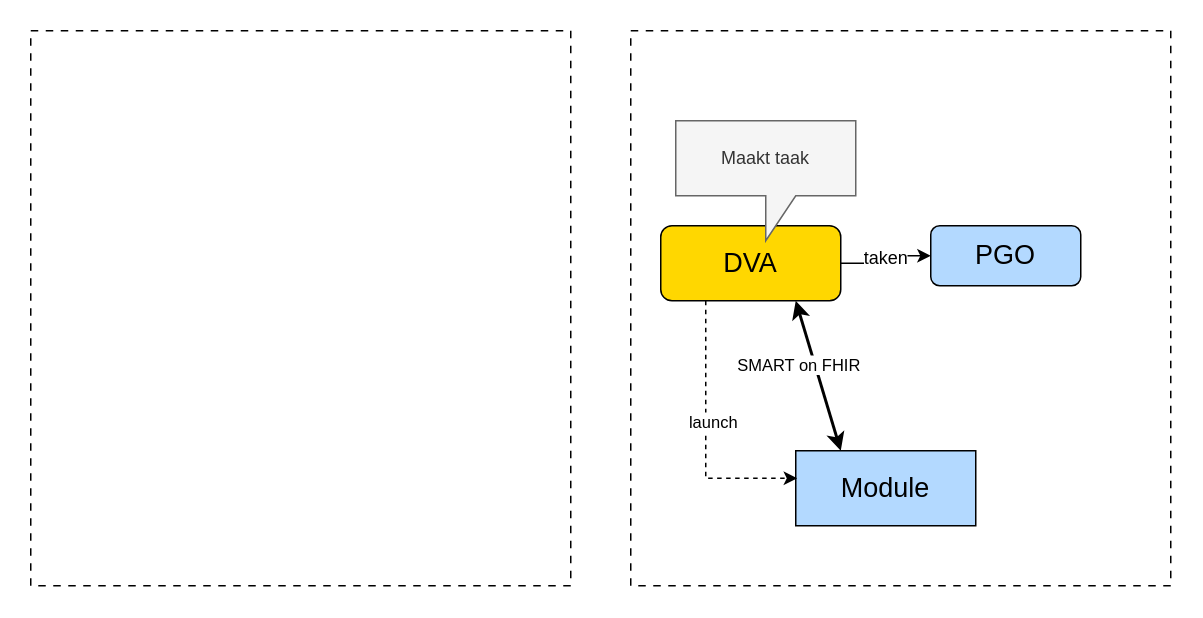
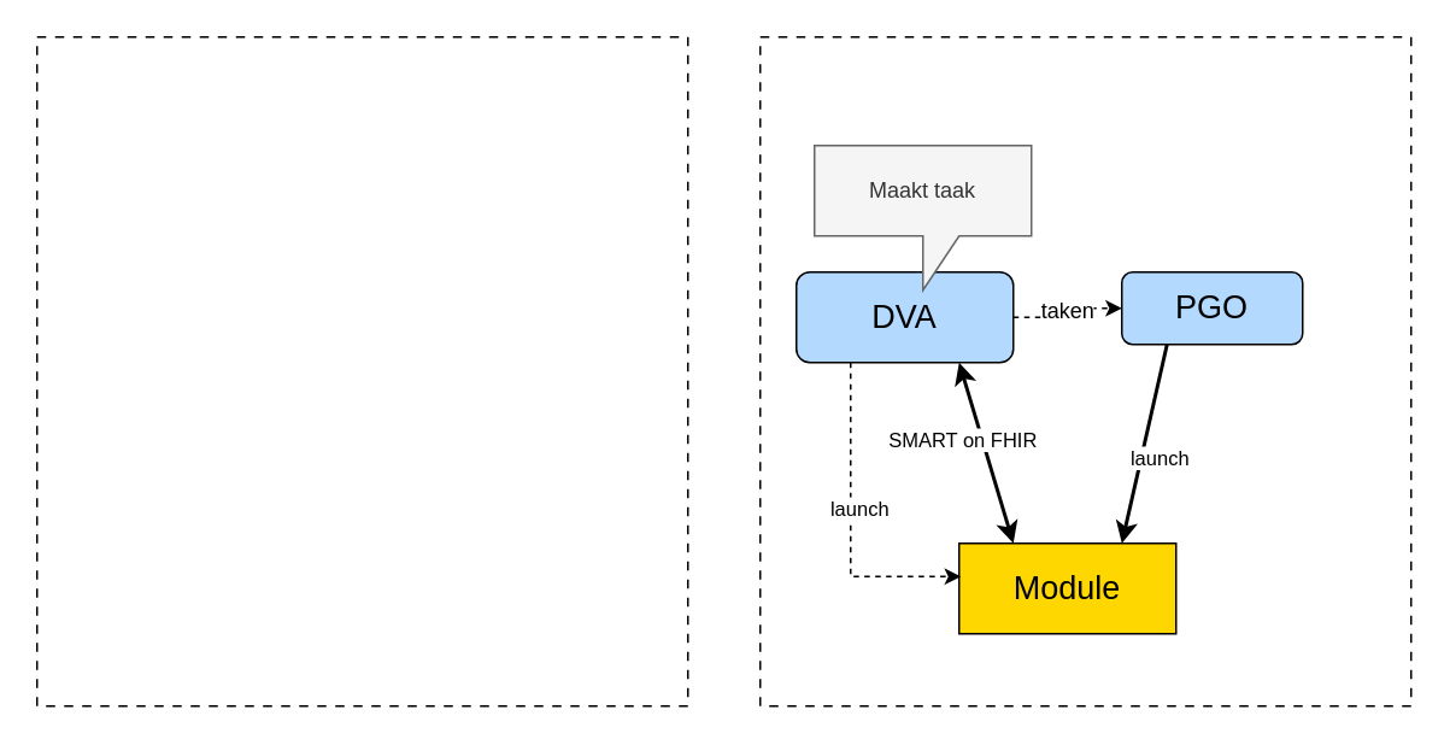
- <mxCell id="4" value="DVA" style="rounded=1;whiteSpace=wrap;html=1;fillColor=#ffd700;strokeColor=#000000;fontSize=18;arcSize=15;" parent="1" vertex="1"><mxGeometry x="440" y="150" width="120" height="50" as="geometry" /></mxCell>
+ <mxCell id="4" value="DVA" style="rounded=1;whiteSpace=wrap;html=1;fillColor=#B3D9FF;strokeColor=#000000;fontSize=18;arcSize=15;" parent="1" vertex="1"><mxGeometry x="440" y="150" width="120" height="50" as="geometry" /></mxCell>
- <mxCell id="7" value="taken" style="edgeStyle=orthogonalEdgeStyle;rounded=0;orthogonalLoop=1;jettySize=auto;html=1;exitX=1;exitY=0.5;exitDx=0;exitDy=0;entryX=0;entryY=0.5;entryDx=0;entryDy=0;strokeColor=#000000;fontSize=12;" parent="1" source="4" target="5" edge="1"><mxGeometry relative="1" as="geometry" /></mxCell>
+ <mxCell id="7" value="taken" style="edgeStyle=orthogonalEdgeStyle;rounded=0;orthogonalLoop=1;jettySize=auto;html=1;exitX=1;exitY=0.5;exitDx=0;exitDy=0;entryX=0;entryY=0.5;entryDx=0;entryDy=0;strokeColor=#000000;fontSize=12;dashed=1;" parent="1" source="4" target="5" edge="1"><mxGeometry relative="1" as="geometry" /></mxCell>
+ <mxCell id="9" value="launch" style="rounded=0;orthogonalLoop=1;jettySize=auto;html=1;exitX=0.25;exitY=1;exitDx=0;exitDy=0;strokeColor=#000000;strokeWidth=2;fontSize=11;entryX=0.75;entryY=0;entryDx=0;entryDy=0;" parent="1" source="5" target="6" edge="1"><mxGeometry x="0.1" y="10" relative="1" as="geometry"><mxPoint as="offset" /><mxPoint x="620" y="290" as="targetPoint" /></mxGeometry></mxCell>
- <mxCell id="6" value="Module" style="rounded=0;whiteSpace=wrap;html=1;fillColor=#b3d9ff;strokeColor=#000000;fontSize=18;" parent="1" vertex="1"><mxGeometry x="530" y="300" width="120" height="50" as="geometry" /></mxCell>
+ <mxCell id="6" value="Module" style="rounded=0;whiteSpace=wrap;html=1;fillColor=#FFD700;strokeColor=#000000;fontSize=18;" parent="1" vertex="1"><mxGeometry x="530" y="300" width="120" height="50" as="geometry" /></mxCell>
